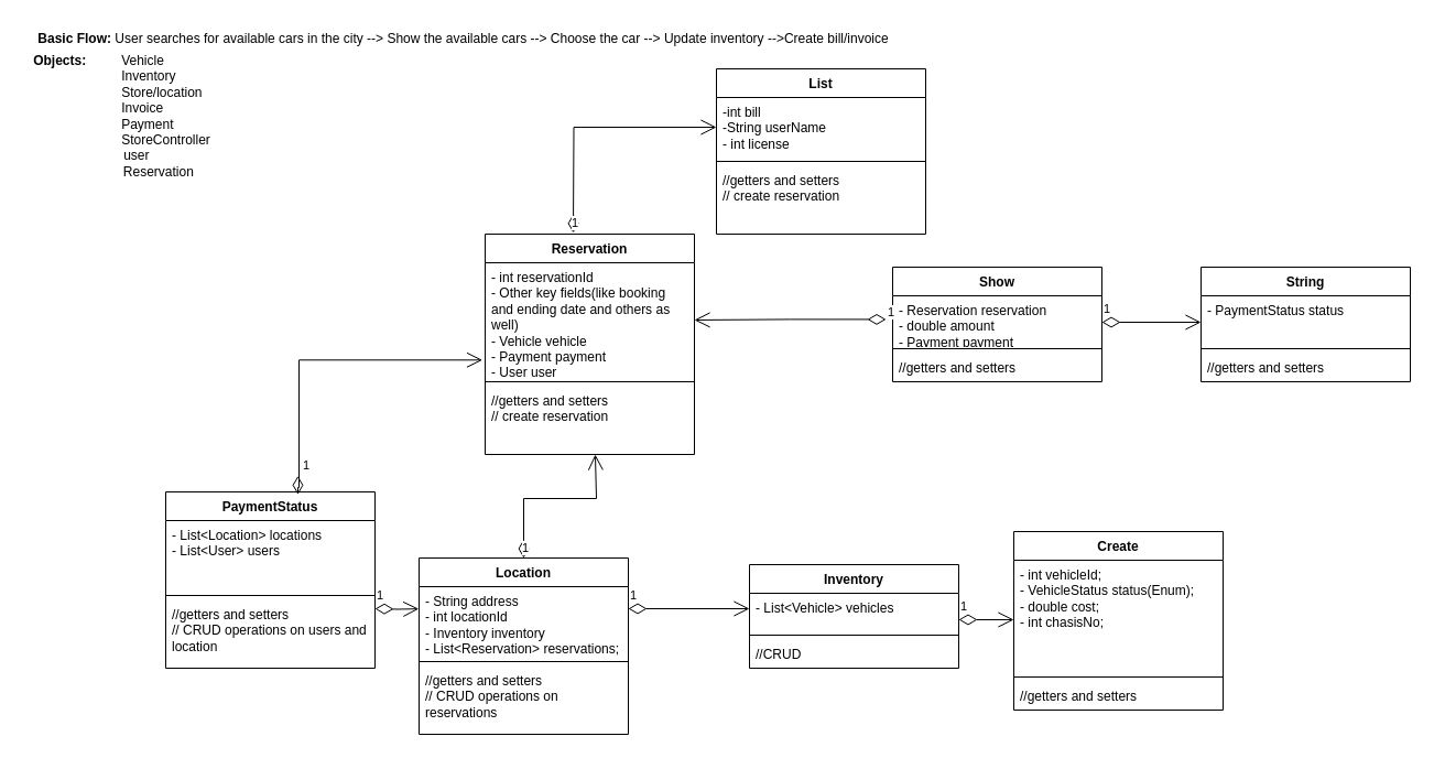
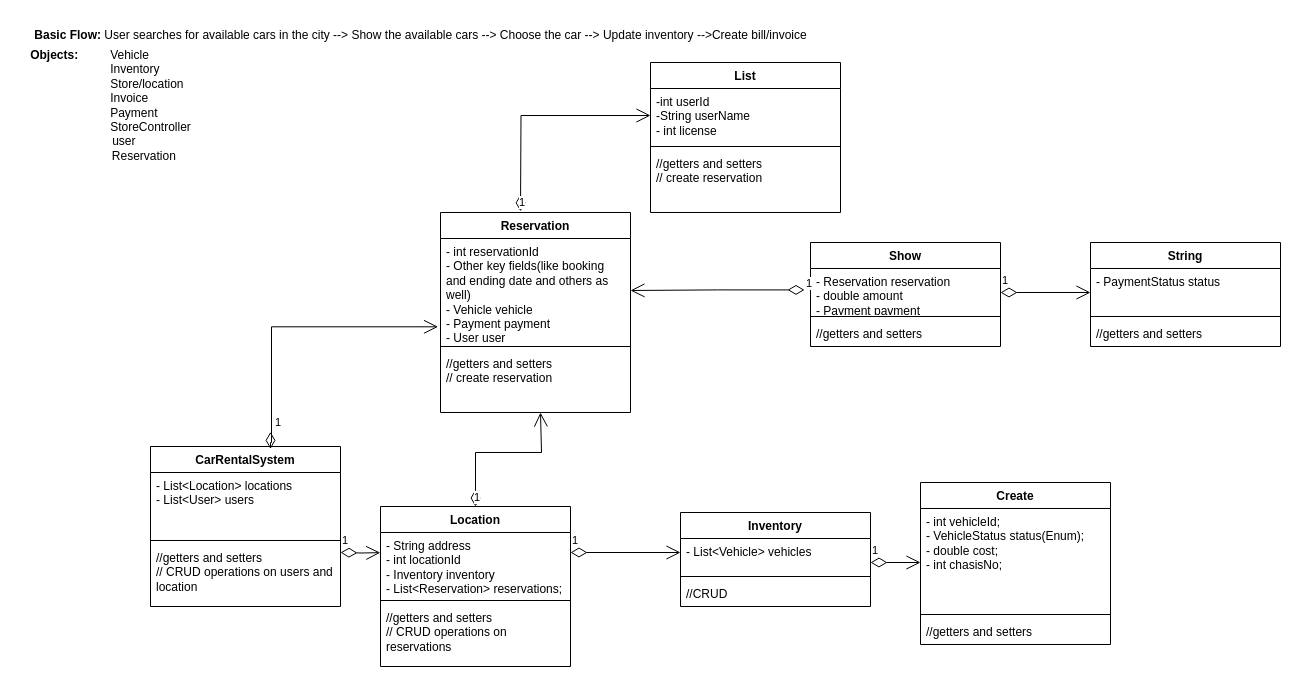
- <mxCell id="40" value="-int bill&lt;div&gt;-String userName&lt;/div&gt;&lt;div&gt;- int license&lt;/div&gt;" style="text;strokeColor=none;fillColor=none;align=left;verticalAlign=top;spacingLeft=4;spacingRight=4;overflow=hidden;rotatable=0;points=[[0,0.5],[1,0.5]];portConstraint=eastwest;whiteSpace=wrap;html=1;" vertex="1" parent="39"><mxGeometry y="26" width="190" height="54" as="geometry" /></mxCell>
+ <mxCell id="40" value="-int userId&lt;div&gt;-String userName&lt;/div&gt;&lt;div&gt;- int license&lt;/div&gt;" style="text;strokeColor=none;fillColor=none;align=left;verticalAlign=top;spacingLeft=4;spacingRight=4;overflow=hidden;rotatable=0;points=[[0,0.5],[1,0.5]];portConstraint=eastwest;whiteSpace=wrap;html=1;" vertex="1" parent="39"><mxGeometry y="26" width="190" height="54" as="geometry" /></mxCell>
- <mxCell id="24" value="PaymentStatus" style="swimlane;fontStyle=1;align=center;verticalAlign=top;childLayout=stackLayout;horizontal=1;startSize=26;horizontalStack=0;resizeParent=1;resizeParentMax=0;resizeLast=0;collapsible=1;marginBottom=0;whiteSpace=wrap;html=1;" vertex="1" parent="1"><mxGeometry x="150" y="446" width="190" height="160" as="geometry" /></mxCell>
+ <mxCell id="24" value="CarRentalSystem" style="swimlane;fontStyle=1;align=center;verticalAlign=top;childLayout=stackLayout;horizontal=1;startSize=26;horizontalStack=0;resizeParent=1;resizeParentMax=0;resizeLast=0;collapsible=1;marginBottom=0;whiteSpace=wrap;html=1;" vertex="1" parent="1"><mxGeometry x="150" y="446" width="190" height="160" as="geometry" /></mxCell>
